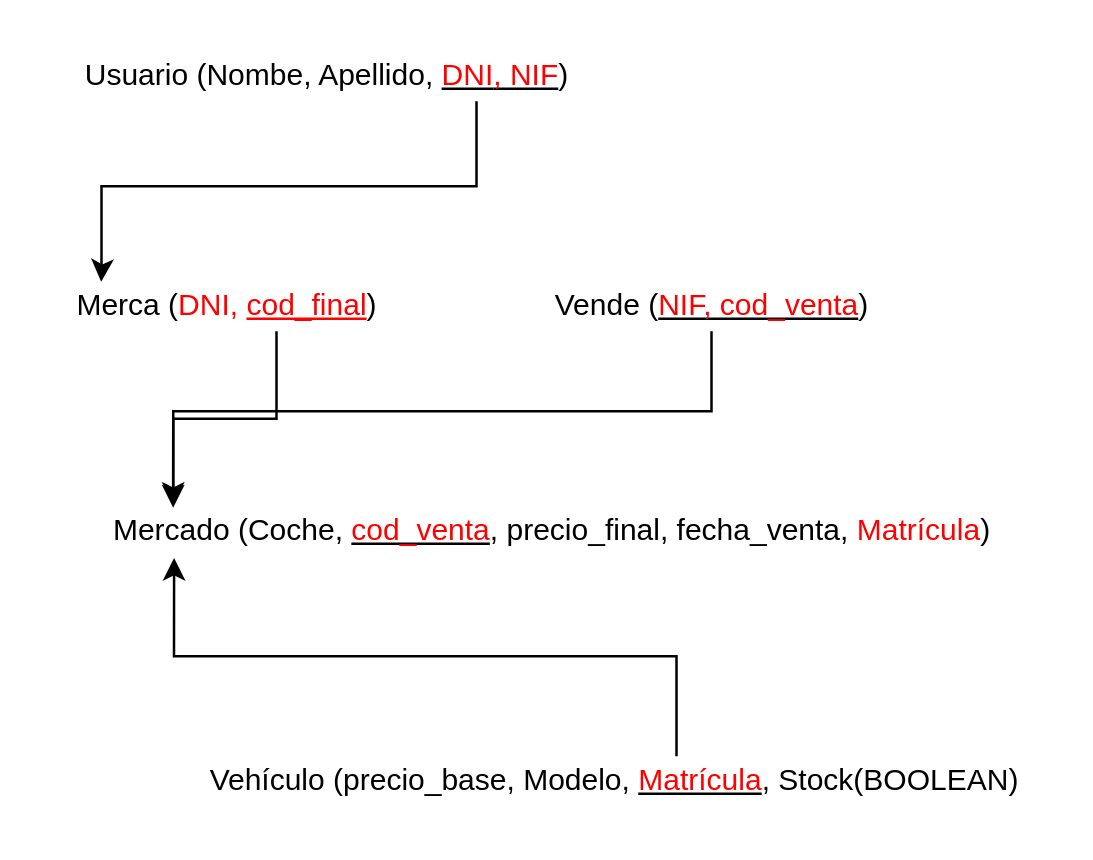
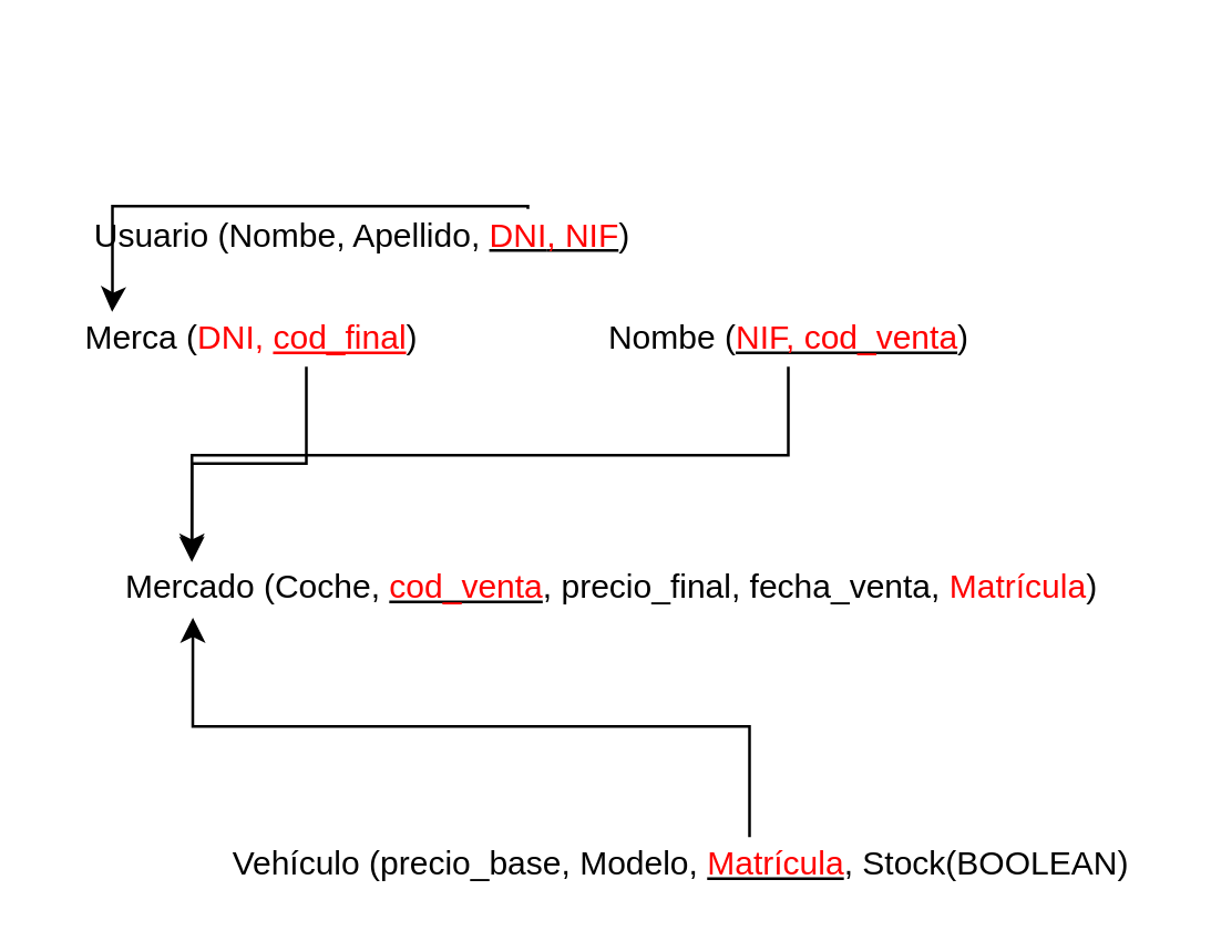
- <mxCell id="3" value="Usuario (Nombe, Apellido,&amp;nbsp;&lt;u&gt;&lt;font color=&quot;#ff0000&quot;&gt;DNI&lt;/font&gt;&lt;/u&gt;&lt;u&gt;&lt;font color=&quot;#ff0000&quot;&gt;, NIF&lt;/font&gt;&lt;/u&gt;)" style="text;html=1;align=center;verticalAlign=middle;resizable=0;points=[];autosize=1;strokeColor=none;fillColor=none;" parent="1" vertex="1"><mxGeometry x="25" y="20" width="210" height="20" as="geometry" /></mxCell>
+ <mxCell id="3" value="Usuario (Nombe, Apellido,&amp;nbsp;&lt;u&gt;&lt;font color=&quot;#ff0000&quot;&gt;DNI&lt;/font&gt;&lt;/u&gt;&lt;u&gt;&lt;font color=&quot;#ff0000&quot;&gt;, NIF&lt;/font&gt;&lt;/u&gt;)" style="text;html=1;align=center;verticalAlign=middle;resizable=0;points=[];autosize=1;strokeColor=none;fillColor=none;" parent="1" vertex="1"><mxGeometry x="25" y="75" width="210" height="20" as="geometry" /></mxCell>
- <mxCell id="7" value="Vende (&lt;u&gt;&lt;font color=&quot;#ff0000&quot;&gt;NIF, cod_venta&lt;/font&gt;&lt;/u&gt;)" style="text;html=1;align=center;verticalAlign=middle;resizable=0;points=[];autosize=1;strokeColor=none;fillColor=none;" parent="1" vertex="1"><mxGeometry x="214" y="112" width="140" height="20" as="geometry" /></mxCell>
+ <mxCell id="7" value="Nombe (&lt;u&gt;&lt;font color=&quot;#ff0000&quot;&gt;NIF, cod_venta&lt;/font&gt;&lt;/u&gt;)" style="text;html=1;align=center;verticalAlign=middle;resizable=0;points=[];autosize=1;strokeColor=none;fillColor=none;" parent="1" vertex="1"><mxGeometry x="214" y="112" width="140" height="20" as="geometry" /></mxCell>
